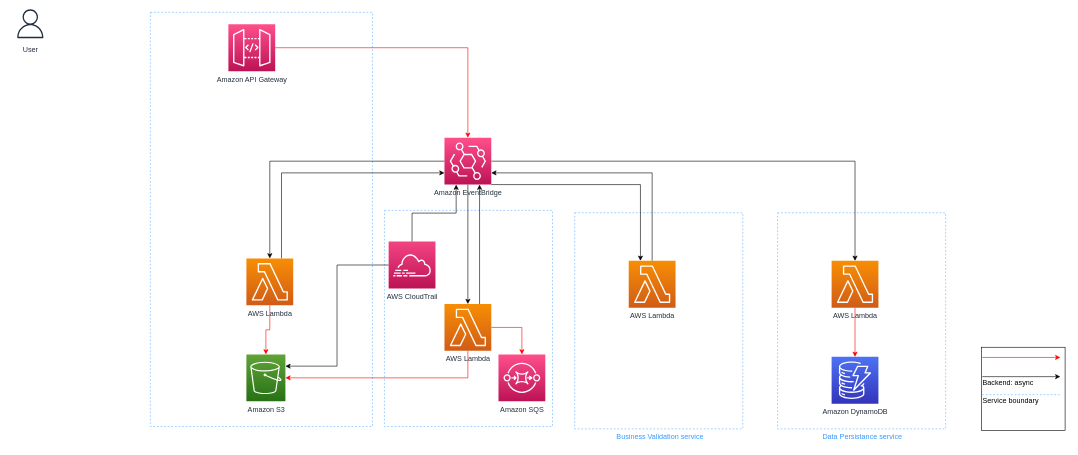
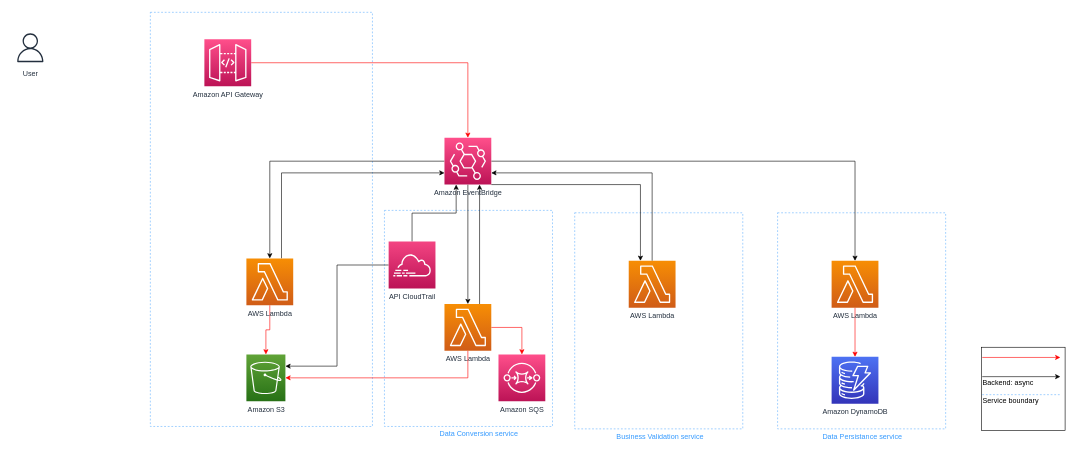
- <mxCell id="6" value="User" style="sketch=0;outlineConnect=0;fontColor=#232F3E;gradientColor=none;strokeColor=#232F3E;fillColor=#ffffff;dashed=0;verticalLabelPosition=bottom;verticalAlign=top;align=center;html=1;fontSize=12;fontStyle=0;aspect=fixed;shape=mxgraph.aws4.resourceIcon;resIcon=mxgraph.aws4.user;" vertex="1" parent="1"><mxGeometry x="20" y="9" width="60" height="60" as="geometry" /></mxCell>
+ <mxCell id="6" value="User" style="sketch=0;outlineConnect=0;fontColor=#232F3E;gradientColor=none;strokeColor=#232F3E;fillColor=#ffffff;dashed=0;verticalLabelPosition=bottom;verticalAlign=top;align=center;html=1;fontSize=12;fontStyle=0;aspect=fixed;shape=mxgraph.aws4.resourceIcon;resIcon=mxgraph.aws4.user;" vertex="1" parent="1"><mxGeometry x="20" y="49" width="60" height="60" as="geometry" /></mxCell>
- <mxCell id="8" value="Amazon API Gateway" style="sketch=0;points=[[0,0,0],[0.25,0,0],[0.5,0,0],[0.75,0,0],[1,0,0],[0,1,0],[0.25,1,0],[0.5,1,0],[0.75,1,0],[1,1,0],[0,0.25,0],[0,0.5,0],[0,0.75,0],[1,0.25,0],[1,0.5,0],[1,0.75,0]];outlineConnect=0;fontColor=#232F3E;gradientColor=#FF4F8B;gradientDirection=north;fillColor=#BC1356;strokeColor=#ffffff;dashed=0;verticalLabelPosition=bottom;verticalAlign=top;align=center;html=1;fontSize=12;fontStyle=0;aspect=fixed;shape=mxgraph.aws4.resourceIcon;resIcon=mxgraph.aws4.api_gateway;" vertex="1" parent="1"><mxGeometry x="380" y="40" width="78" height="78" as="geometry" /></mxCell>
+ <mxCell id="8" value="Amazon API Gateway" style="sketch=0;points=[[0,0,0],[0.25,0,0],[0.5,0,0],[0.75,0,0],[1,0,0],[0,1,0],[0.25,1,0],[0.5,1,0],[0.75,1,0],[1,1,0],[0,0.25,0],[0,0.5,0],[0,0.75,0],[1,0.25,0],[1,0.5,0],[1,0.75,0]];outlineConnect=0;fontColor=#232F3E;gradientColor=#FF4F8B;gradientDirection=north;fillColor=#BC1356;strokeColor=#ffffff;dashed=0;verticalLabelPosition=bottom;verticalAlign=top;align=center;html=1;fontSize=12;fontStyle=0;aspect=fixed;shape=mxgraph.aws4.resourceIcon;resIcon=mxgraph.aws4.api_gateway;" vertex="1" parent="1"><mxGeometry x="340" y="65" width="78" height="78" as="geometry" /></mxCell>
- <mxCell id="40" value="AWS CloudTrail" style="sketch=0;points=[[0,0,0],[0.25,0,0],[0.5,0,0],[0.75,0,0],[1,0,0],[0,1,0],[0.25,1,0],[0.5,1,0],[0.75,1,0],[1,1,0],[0,0.25,0],[0,0.5,0],[0,0.75,0],[1,0.25,0],[1,0.5,0],[1,0.75,0]];points=[[0,0,0],[0.25,0,0],[0.5,0,0],[0.75,0,0],[1,0,0],[0,1,0],[0.25,1,0],[0.5,1,0],[0.75,1,0],[1,1,0],[0,0.25,0],[0,0.5,0],[0,0.75,0],[1,0.25,0],[1,0.5,0],[1,0.75,0]];outlineConnect=0;fontColor=#232F3E;gradientColor=#F34482;gradientDirection=north;fillColor=#BC1356;strokeColor=#ffffff;dashed=0;verticalLabelPosition=bottom;verticalAlign=top;align=center;html=1;fontSize=12;fontStyle=0;aspect=fixed;shape=mxgraph.aws4.resourceIcon;resIcon=mxgraph.aws4.cloudtrail;labelBackgroundColor=#FFFFFF;fontFamily=Helvetica;" vertex="1" parent="1"><mxGeometry x="647" y="402" width="78" height="78" as="geometry" /></mxCell>
+ <mxCell id="40" value="API CloudTrail" style="sketch=0;points=[[0,0,0],[0.25,0,0],[0.5,0,0],[0.75,0,0],[1,0,0],[0,1,0],[0.25,1,0],[0.5,1,0],[0.75,1,0],[1,1,0],[0,0.25,0],[0,0.5,0],[0,0.75,0],[1,0.25,0],[1,0.5,0],[1,0.75,0]];points=[[0,0,0],[0.25,0,0],[0.5,0,0],[0.75,0,0],[1,0,0],[0,1,0],[0.25,1,0],[0.5,1,0],[0.75,1,0],[1,1,0],[0,0.25,0],[0,0.5,0],[0,0.75,0],[1,0.25,0],[1,0.5,0],[1,0.75,0]];outlineConnect=0;fontColor=#232F3E;gradientColor=#F34482;gradientDirection=north;fillColor=#BC1356;strokeColor=#ffffff;dashed=0;verticalLabelPosition=bottom;verticalAlign=top;align=center;html=1;fontSize=12;fontStyle=0;aspect=fixed;shape=mxgraph.aws4.resourceIcon;resIcon=mxgraph.aws4.cloudtrail;labelBackgroundColor=#FFFFFF;fontFamily=Helvetica;" vertex="1" parent="1"><mxGeometry x="647" y="402" width="78" height="78" as="geometry" /></mxCell>
+ <mxCell id="24" value="Data Conversion service" style="text;html=1;align=center;verticalAlign=middle;resizable=0;points=[];autosize=1;strokeColor=none;fillColor=none;fontColor=#3399FF;" vertex="1" parent="1"><mxGeometry x="726" y="714" width="141" height="18" as="geometry" /></mxCell>
